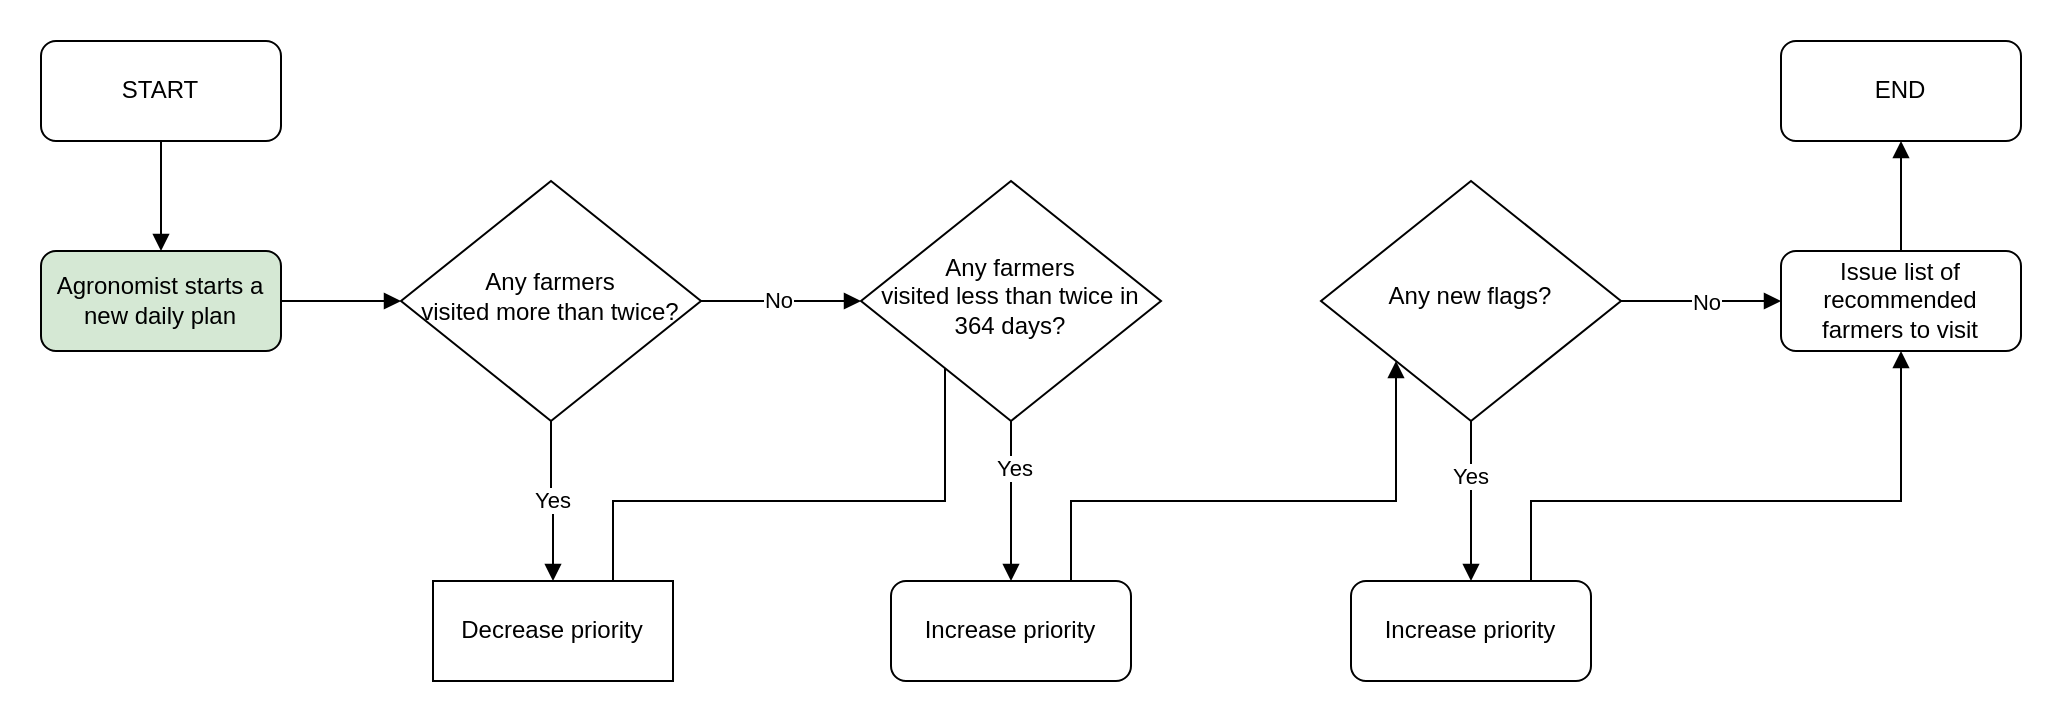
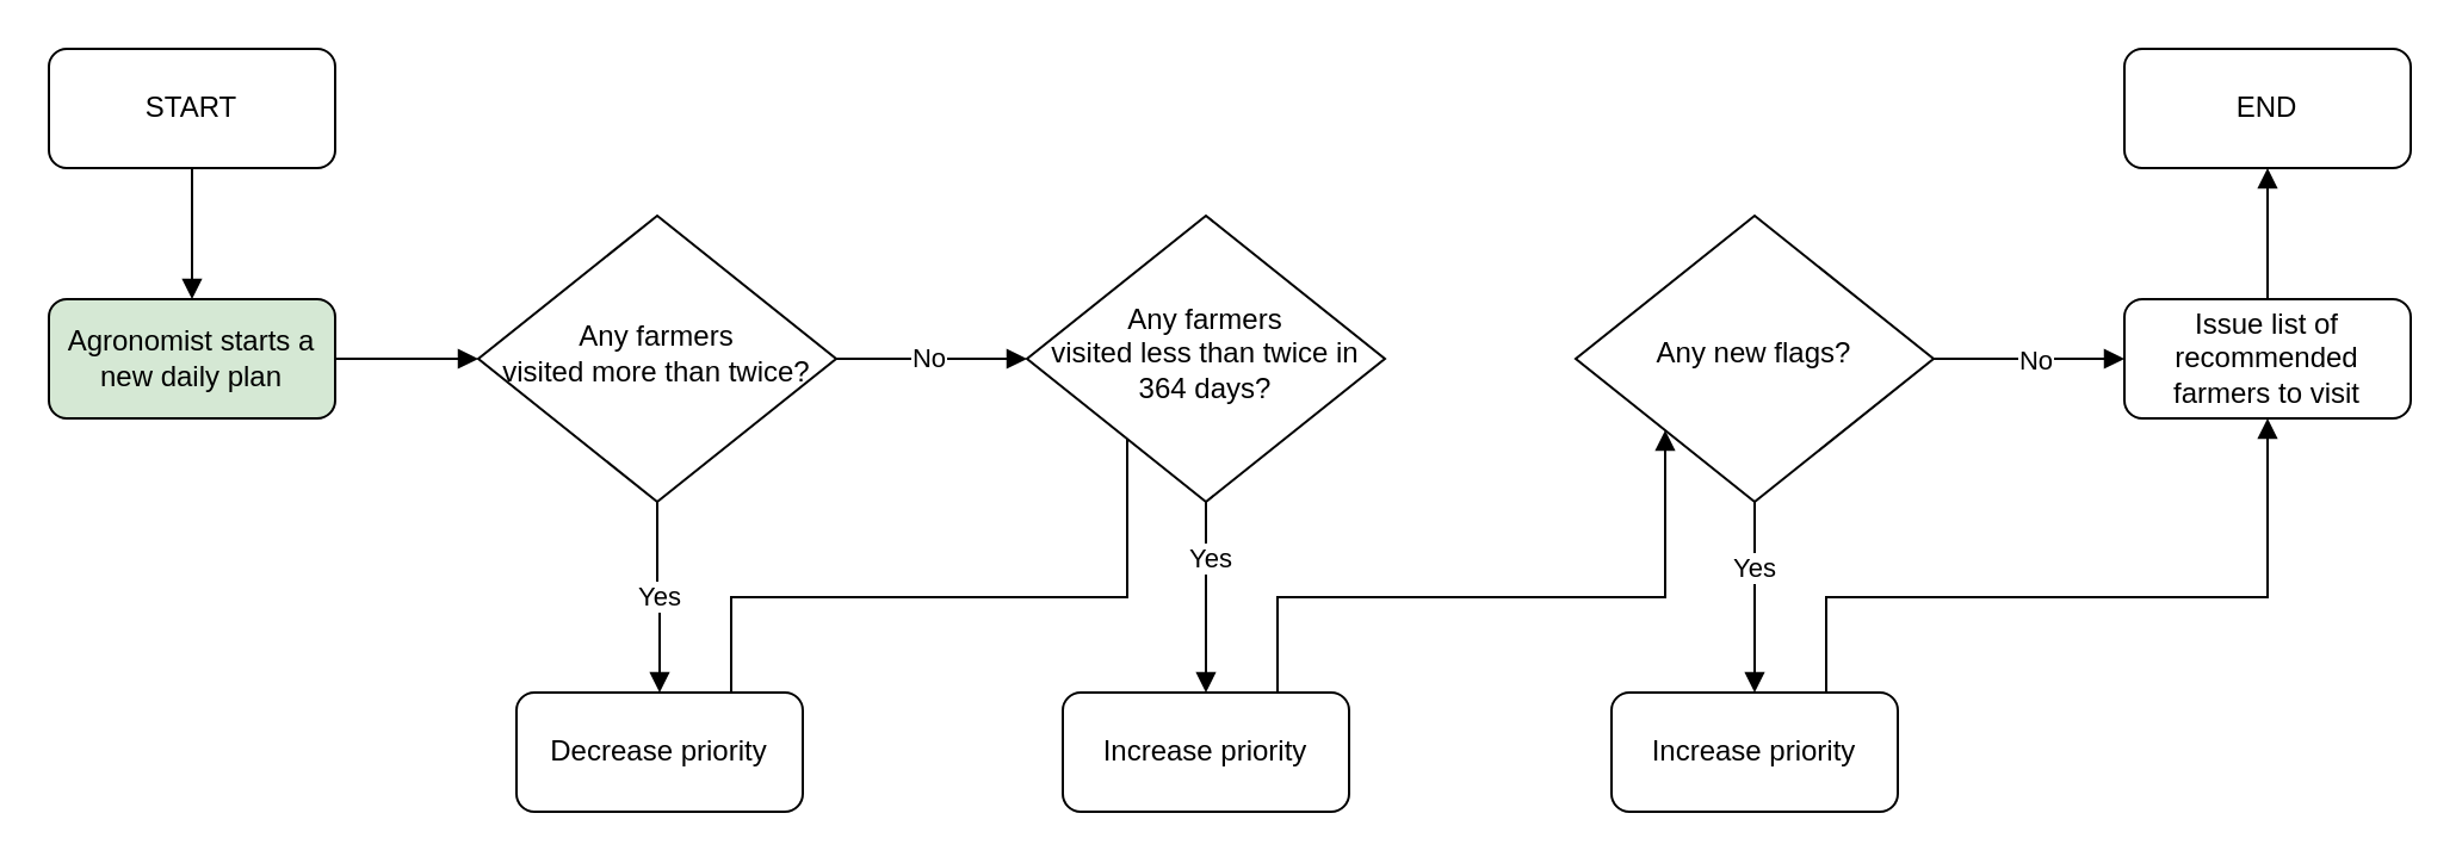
- <mxCell id="12" value="Decrease priority" style="whiteSpace=wrap;html=1;fontSize=12;glass=0;strokeWidth=1;shadow=0;rounded=0;" vertex="1" parent="1"><mxGeometry x="216" y="290" width="120" height="50" as="geometry" /></mxCell>
+ <mxCell id="12" value="Decrease priority" style="rounded=1;whiteSpace=wrap;html=1;fontSize=12;glass=0;strokeWidth=1;shadow=0;" vertex="1" parent="1"><mxGeometry x="216" y="290" width="120" height="50" as="geometry" /></mxCell>
